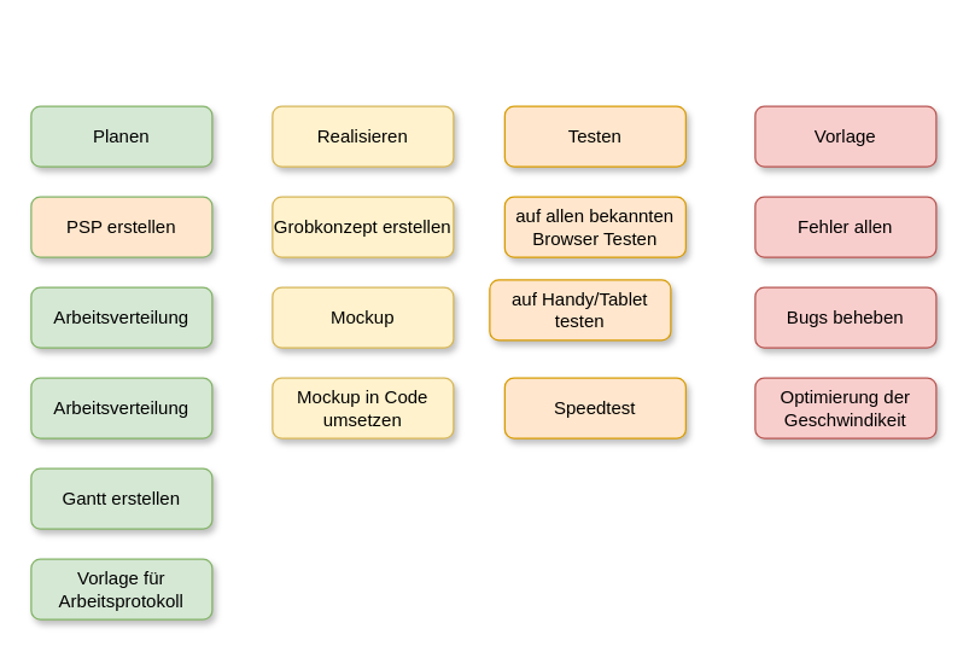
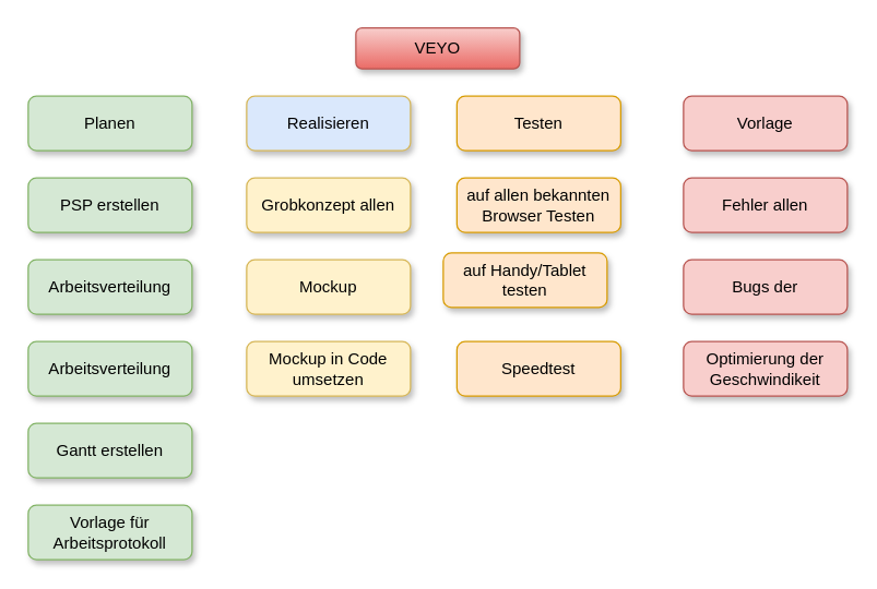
+ <mxCell id="2" value="VEYO" style="rounded=1;whiteSpace=wrap;html=1;glass=0;comic=0;shadow=1;fillColor=#f8cecc;strokeColor=#b85450;gradientColor=#ea6b66;" vertex="1" parent="1"><mxGeometry x="260" y="20" width="120" height="30" as="geometry" /></mxCell>
- <mxCell id="9" value="Realisieren" style="rounded=1;whiteSpace=wrap;html=1;glass=0;comic=0;shadow=1;fillColor=#fff2cc;strokeColor=#d6b656;" vertex="1" parent="1"><mxGeometry x="180" y="70" width="120" height="40" as="geometry" /></mxCell>
+ <mxCell id="9" value="Realisieren" style="rounded=1;whiteSpace=wrap;html=1;glass=0;comic=0;shadow=1;fillColor=#dae8fc;strokeColor=#d6b656;" vertex="1" parent="1"><mxGeometry x="180" y="70" width="120" height="40" as="geometry" /></mxCell>
- <mxCell id="4" value="PSP erstellen" style="rounded=1;whiteSpace=wrap;html=1;glass=0;comic=0;shadow=1;fillColor=#ffe6cc;strokeColor=#82b366;" vertex="1" parent="1"><mxGeometry x="20" y="130" width="120" height="40" as="geometry" /></mxCell>
+ <mxCell id="4" value="PSP erstellen" style="rounded=1;whiteSpace=wrap;html=1;glass=0;comic=0;shadow=1;fillColor=#d5e8d4;strokeColor=#82b366;" vertex="1" parent="1"><mxGeometry x="20" y="130" width="120" height="40" as="geometry" /></mxCell>
- <mxCell id="10" value="Grobkonzept erstellen" style="rounded=1;whiteSpace=wrap;html=1;glass=0;comic=0;shadow=1;fillColor=#fff2cc;strokeColor=#d6b656;" vertex="1" parent="1"><mxGeometry x="180" y="130" width="120" height="40" as="geometry" /></mxCell>
+ <mxCell id="10" value="Grobkonzept allen" style="rounded=1;whiteSpace=wrap;html=1;glass=0;comic=0;shadow=1;fillColor=#fff2cc;strokeColor=#d6b656;" vertex="1" parent="1"><mxGeometry x="180" y="130" width="120" height="40" as="geometry" /></mxCell>
- <mxCell id="19" value="Bugs beheben" style="rounded=1;whiteSpace=wrap;html=1;glass=0;comic=0;shadow=1;fillColor=#f8cecc;strokeColor=#b85450;" vertex="1" parent="1"><mxGeometry x="500" y="190" width="120" height="40" as="geometry" /></mxCell>
+ <mxCell id="19" value="Bugs der" style="rounded=1;whiteSpace=wrap;html=1;glass=0;comic=0;shadow=1;fillColor=#f8cecc;strokeColor=#b85450;" vertex="1" parent="1"><mxGeometry x="500" y="190" width="120" height="40" as="geometry" /></mxCell>
